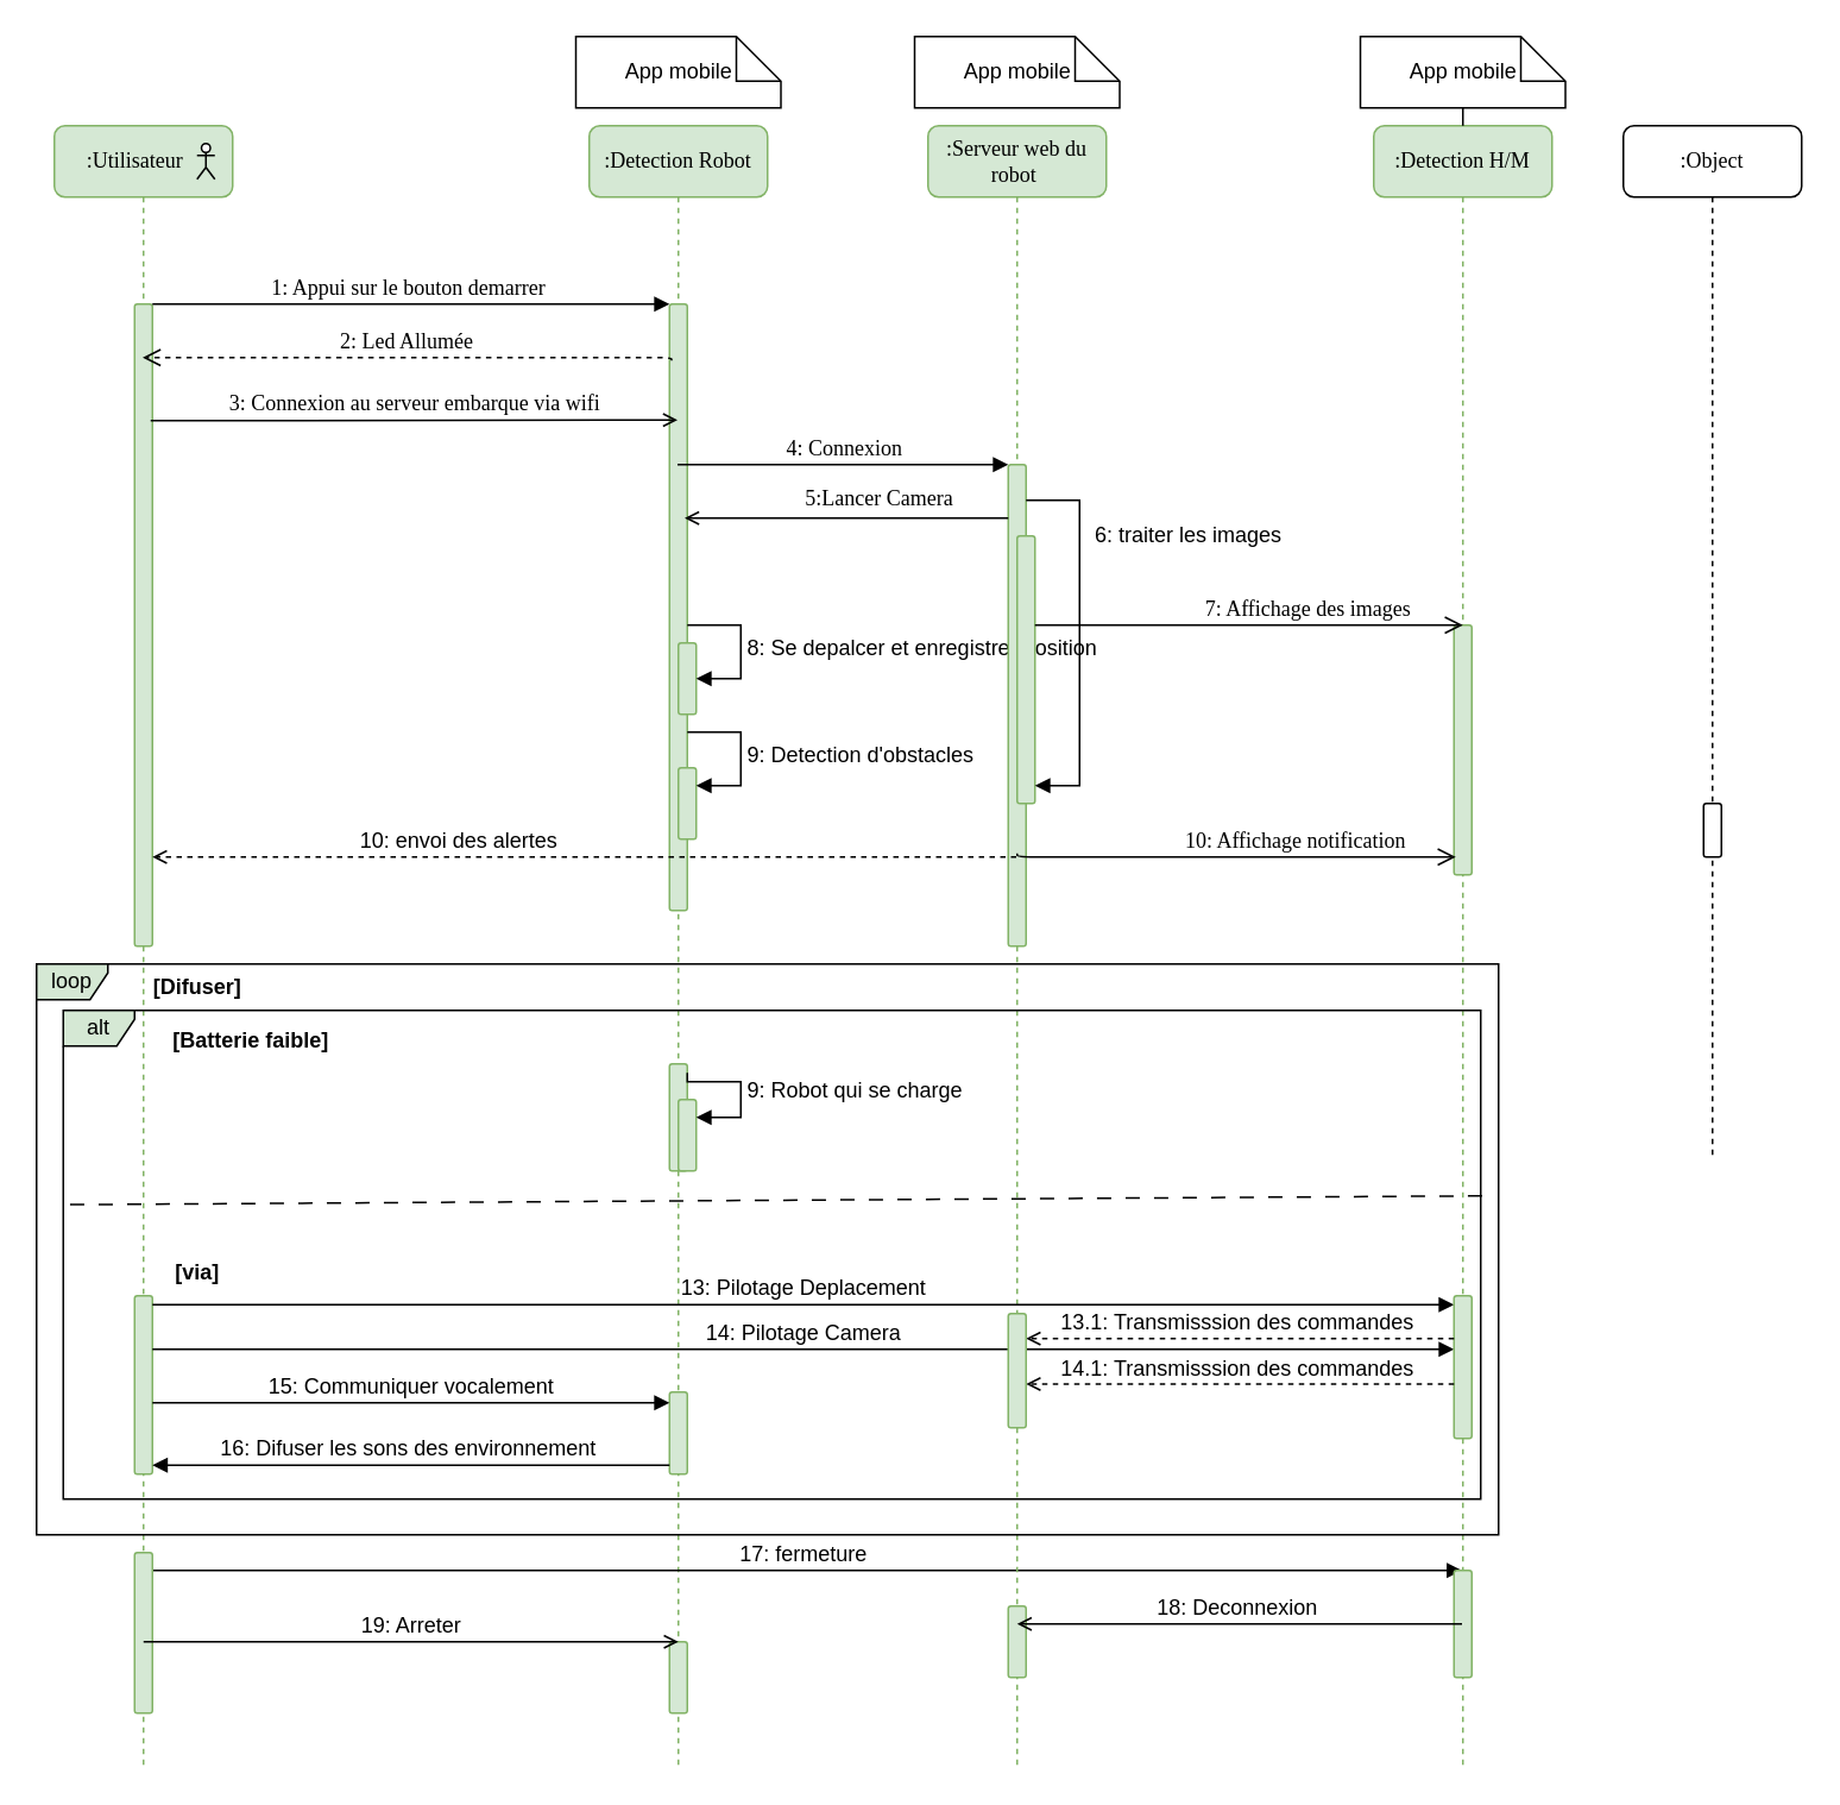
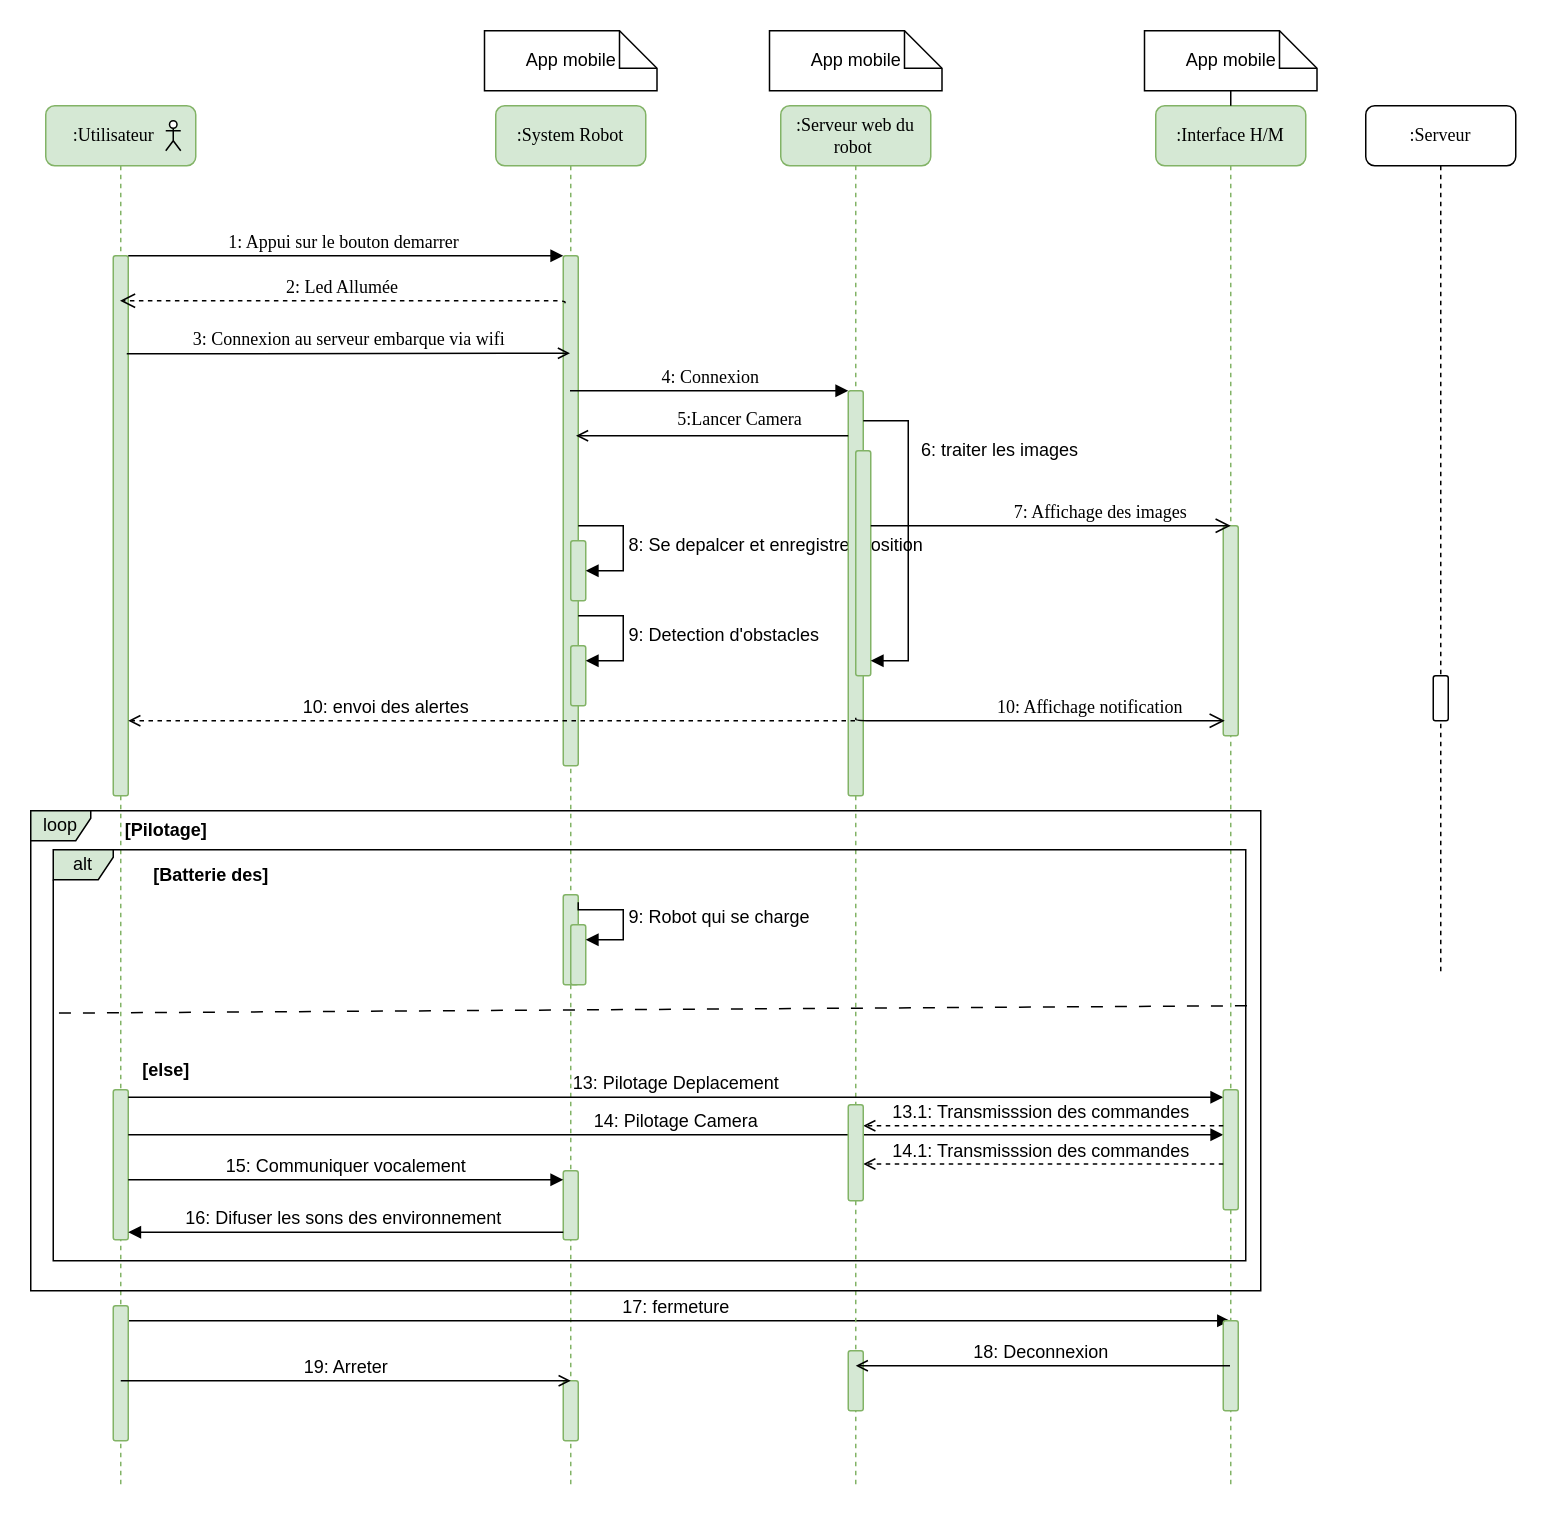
- <mxCell id="2" value=":Detection Robot" style="shape=umlLifeline;perimeter=lifelinePerimeter;whiteSpace=wrap;html=1;container=1;collapsible=0;recursiveResize=0;outlineConnect=0;rounded=1;shadow=0;comic=0;labelBackgroundColor=none;strokeWidth=1;fontFamily=Verdana;fontSize=12;align=center;fillColor=#d5e8d4;strokeColor=#82b366;" parent="1" vertex="1"><mxGeometry x="330" y="70" width="100" height="920" as="geometry" /></mxCell>
+ <mxCell id="2" value=":System Robot" style="shape=umlLifeline;perimeter=lifelinePerimeter;whiteSpace=wrap;html=1;container=1;collapsible=0;recursiveResize=0;outlineConnect=0;rounded=1;shadow=0;comic=0;labelBackgroundColor=none;strokeWidth=1;fontFamily=Verdana;fontSize=12;align=center;fillColor=#d5e8d4;strokeColor=#82b366;" parent="1" vertex="1"><mxGeometry x="330" y="70" width="100" height="920" as="geometry" /></mxCell>
- <mxCell id="17" value=":Detection H/M" style="shape=umlLifeline;perimeter=lifelinePerimeter;whiteSpace=wrap;html=1;container=1;collapsible=0;recursiveResize=0;outlineConnect=0;rounded=1;shadow=0;comic=0;labelBackgroundColor=none;strokeWidth=1;fontFamily=Verdana;fontSize=12;align=center;fillColor=#d5e8d4;strokeColor=#82b366;" parent="1" vertex="1"><mxGeometry x="770" y="70" width="100" height="920" as="geometry" /></mxCell>
+ <mxCell id="17" value=":Interface H/M" style="shape=umlLifeline;perimeter=lifelinePerimeter;whiteSpace=wrap;html=1;container=1;collapsible=0;recursiveResize=0;outlineConnect=0;rounded=1;shadow=0;comic=0;labelBackgroundColor=none;strokeWidth=1;fontFamily=Verdana;fontSize=12;align=center;fillColor=#d5e8d4;strokeColor=#82b366;" parent="1" vertex="1"><mxGeometry x="770" y="70" width="100" height="920" as="geometry" /></mxCell>
- <mxCell id="20" value=":Object" style="shape=umlLifeline;perimeter=lifelinePerimeter;whiteSpace=wrap;html=1;container=1;collapsible=0;recursiveResize=0;outlineConnect=0;rounded=1;shadow=0;comic=0;labelBackgroundColor=none;strokeWidth=1;fontFamily=Verdana;fontSize=12;align=center;" parent="1" vertex="1"><mxGeometry x="910" y="70" width="100" height="580" as="geometry" /></mxCell>
+ <mxCell id="20" value=":Serveur" style="shape=umlLifeline;perimeter=lifelinePerimeter;whiteSpace=wrap;html=1;container=1;collapsible=0;recursiveResize=0;outlineConnect=0;rounded=1;shadow=0;comic=0;labelBackgroundColor=none;strokeWidth=1;fontFamily=Verdana;fontSize=12;align=center;" parent="1" vertex="1"><mxGeometry x="910" y="70" width="100" height="580" as="geometry" /></mxCell>
- <mxCell id="35" value="[Difuser]" style="text;align=center;fontStyle=1;verticalAlign=middle;spacingLeft=3;spacingRight=3;strokeColor=none;rotatable=0;points=[[0,0.5],[1,0.5]];portConstraint=eastwest;html=1;labelBackgroundColor=none;rounded=1;" vertex="1" parent="1"><mxGeometry x="70" y="540" width="80" height="26" as="geometry" /></mxCell>
+ <mxCell id="35" value="[Pilotage]" style="text;align=center;fontStyle=1;verticalAlign=middle;spacingLeft=3;spacingRight=3;strokeColor=none;rotatable=0;points=[[0,0.5],[1,0.5]];portConstraint=eastwest;html=1;labelBackgroundColor=none;rounded=1;" vertex="1" parent="1"><mxGeometry x="70" y="540" width="80" height="26" as="geometry" /></mxCell>
- <mxCell id="36" value="[Batterie faible]" style="text;align=center;fontStyle=1;verticalAlign=middle;spacingLeft=3;spacingRight=3;strokeColor=none;rotatable=0;points=[[0,0.5],[1,0.5]];portConstraint=eastwest;html=1;labelBackgroundColor=none;rounded=1;" vertex="1" parent="1"><mxGeometry x="100" y="570" width="80" height="26" as="geometry" /></mxCell>
+ <mxCell id="36" value="[Batterie des]" style="text;align=center;fontStyle=1;verticalAlign=middle;spacingLeft=3;spacingRight=3;strokeColor=none;rotatable=0;points=[[0,0.5],[1,0.5]];portConstraint=eastwest;html=1;labelBackgroundColor=none;rounded=1;" vertex="1" parent="1"><mxGeometry x="100" y="570" width="80" height="26" as="geometry" /></mxCell>
- <mxCell id="37" value="[via]" style="text;align=center;fontStyle=1;verticalAlign=middle;spacingLeft=3;spacingRight=3;strokeColor=none;rotatable=0;points=[[0,0.5],[1,0.5]];portConstraint=eastwest;html=1;labelBackgroundColor=none;rounded=1;" vertex="1" parent="1"><mxGeometry x="70" y="700" width="80" height="26" as="geometry" /></mxCell>
+ <mxCell id="37" value="[else]" style="text;align=center;fontStyle=1;verticalAlign=middle;spacingLeft=3;spacingRight=3;strokeColor=none;rotatable=0;points=[[0,0.5],[1,0.5]];portConstraint=eastwest;html=1;labelBackgroundColor=none;rounded=1;" vertex="1" parent="1"><mxGeometry x="70" y="700" width="80" height="26" as="geometry" /></mxCell>
